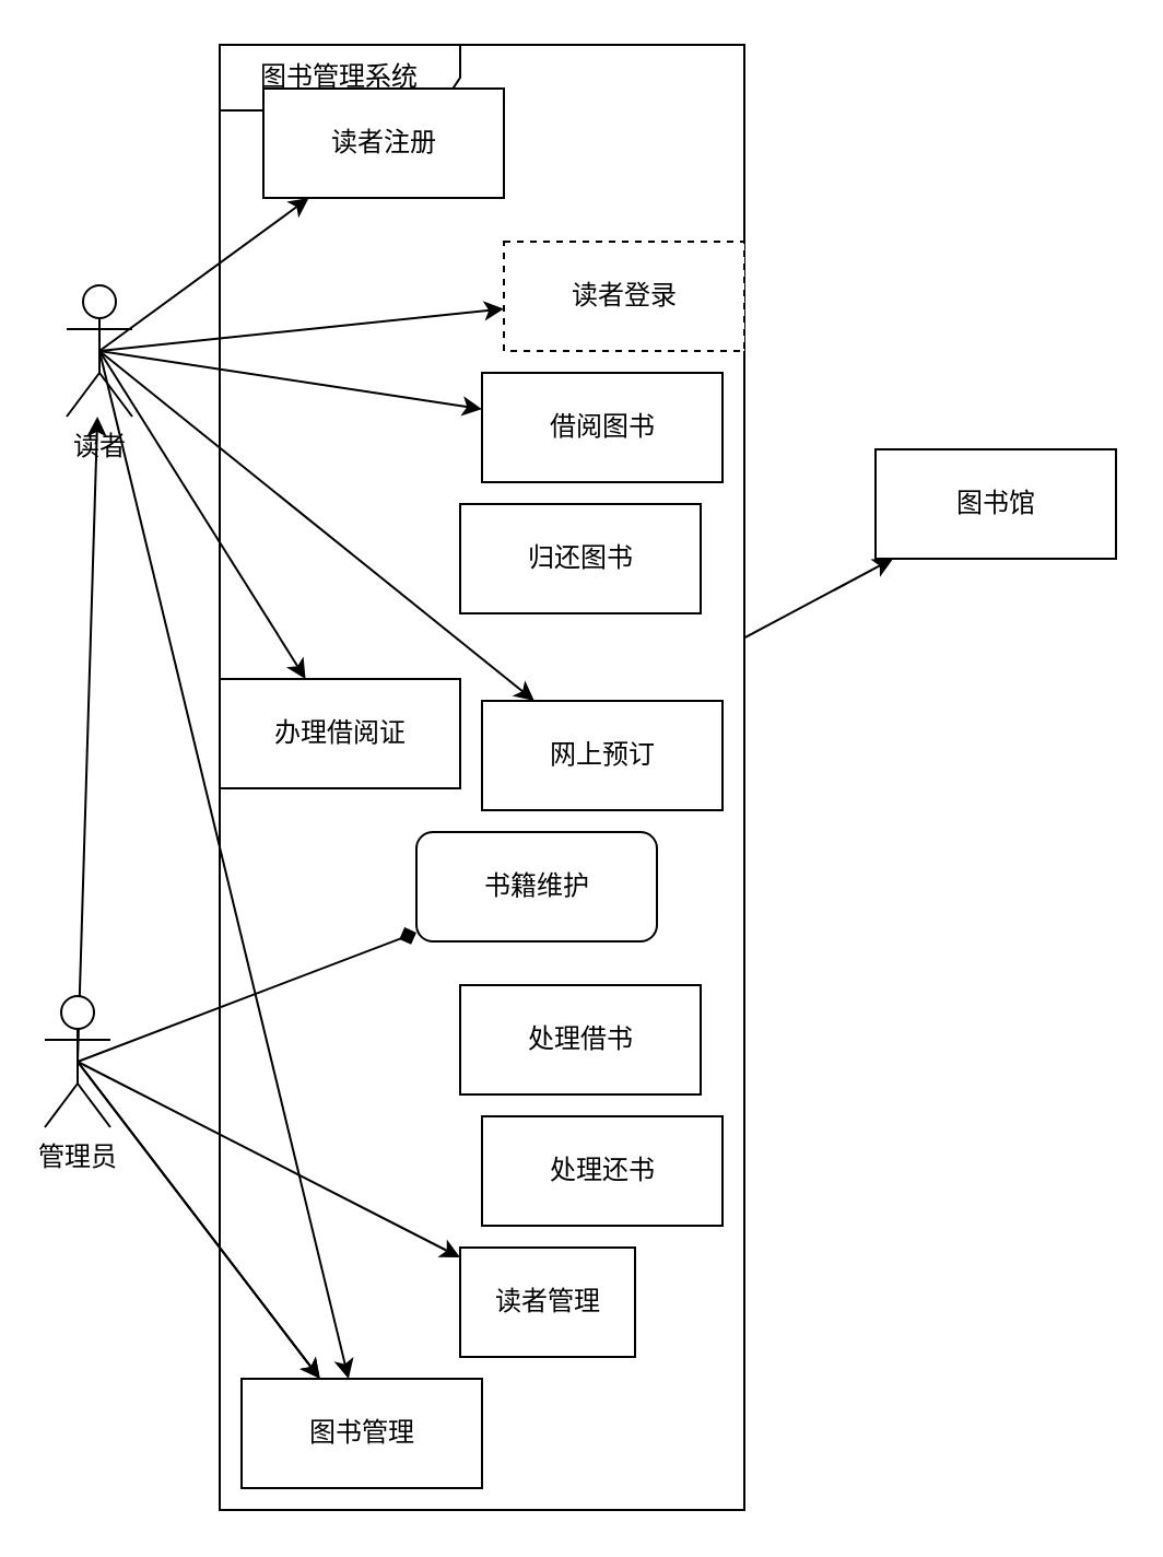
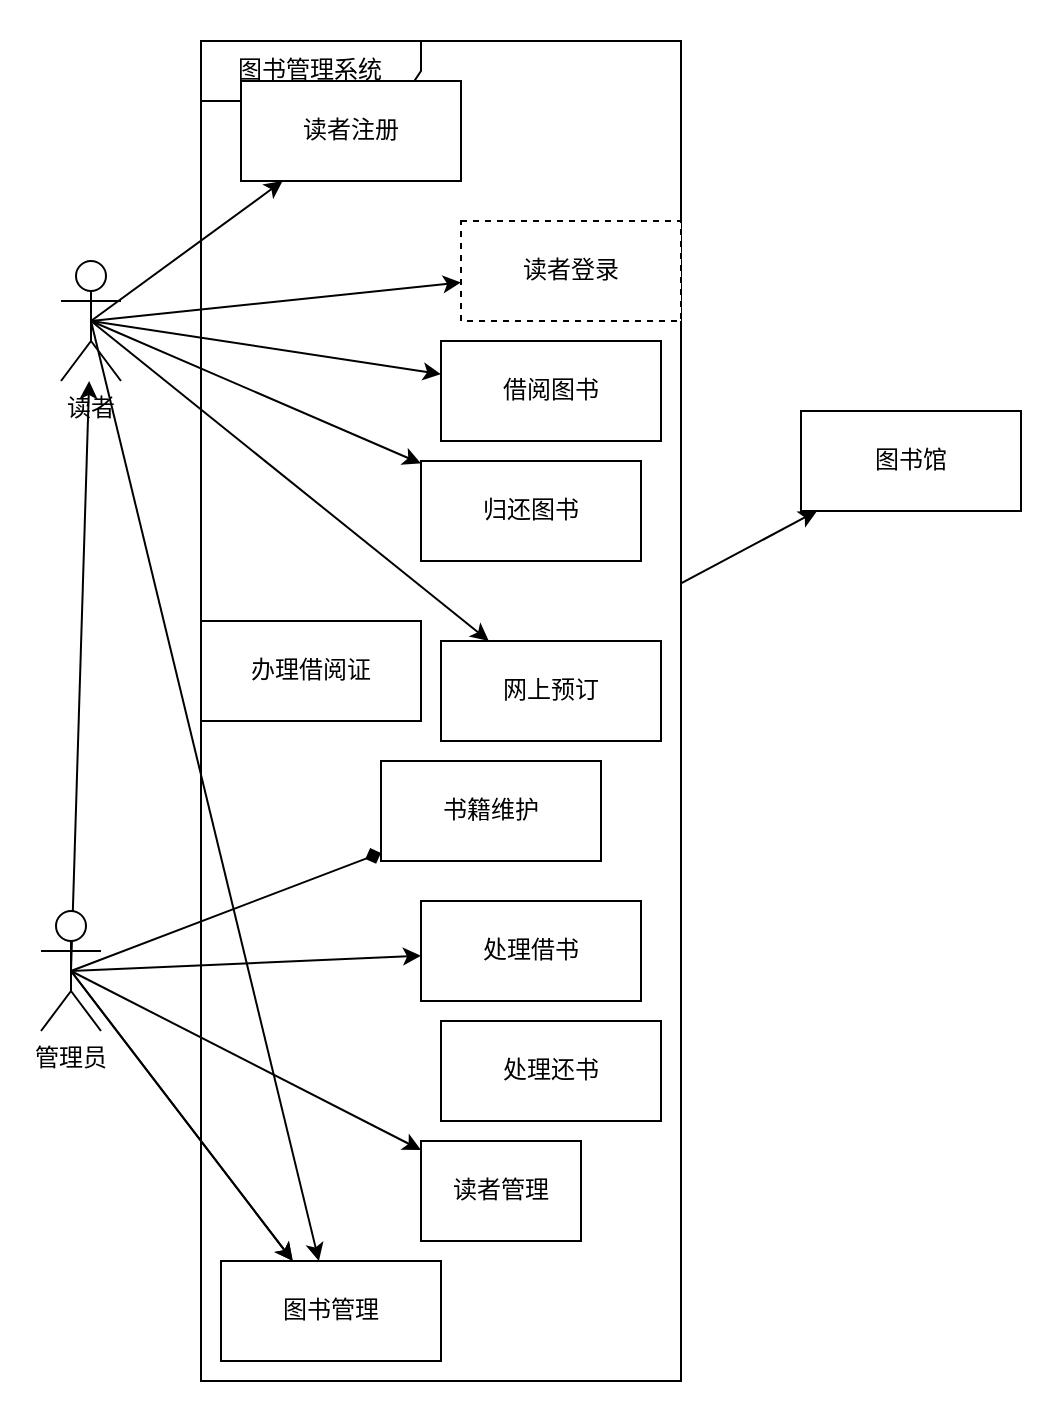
- <mxCell id="9" style="edgeStyle=none;html=1;exitX=0.5;exitY=0.5;exitDx=0;exitDy=0;exitPerimeter=0;" edge="1" parent="1" source="11" target="21"><mxGeometry relative="1" as="geometry" /></mxCell>
+ <mxCell id="9" style="edgeStyle=none;html=1;exitX=0.5;exitY=0.5;exitDx=0;exitDy=0;exitPerimeter=0;" edge="1" parent="1" source="11" target="23"><mxGeometry relative="1" as="geometry" /></mxCell>
- <mxCell id="25" value="书籍维护" style="html=1;rounded=1;" vertex="1" parent="1"><mxGeometry x="190" y="380" width="110" height="50" as="geometry" /></mxCell>
+ <mxCell id="25" value="书籍维护" style="html=1;" vertex="1" parent="1"><mxGeometry x="190" y="380" width="110" height="50" as="geometry" /></mxCell>
+ <mxCell id="17" style="edgeStyle=none;html=1;exitX=0.5;exitY=0.5;exitDx=0;exitDy=0;exitPerimeter=0;" edge="1" parent="1" source="18" target="26"><mxGeometry relative="1" as="geometry" /></mxCell>
